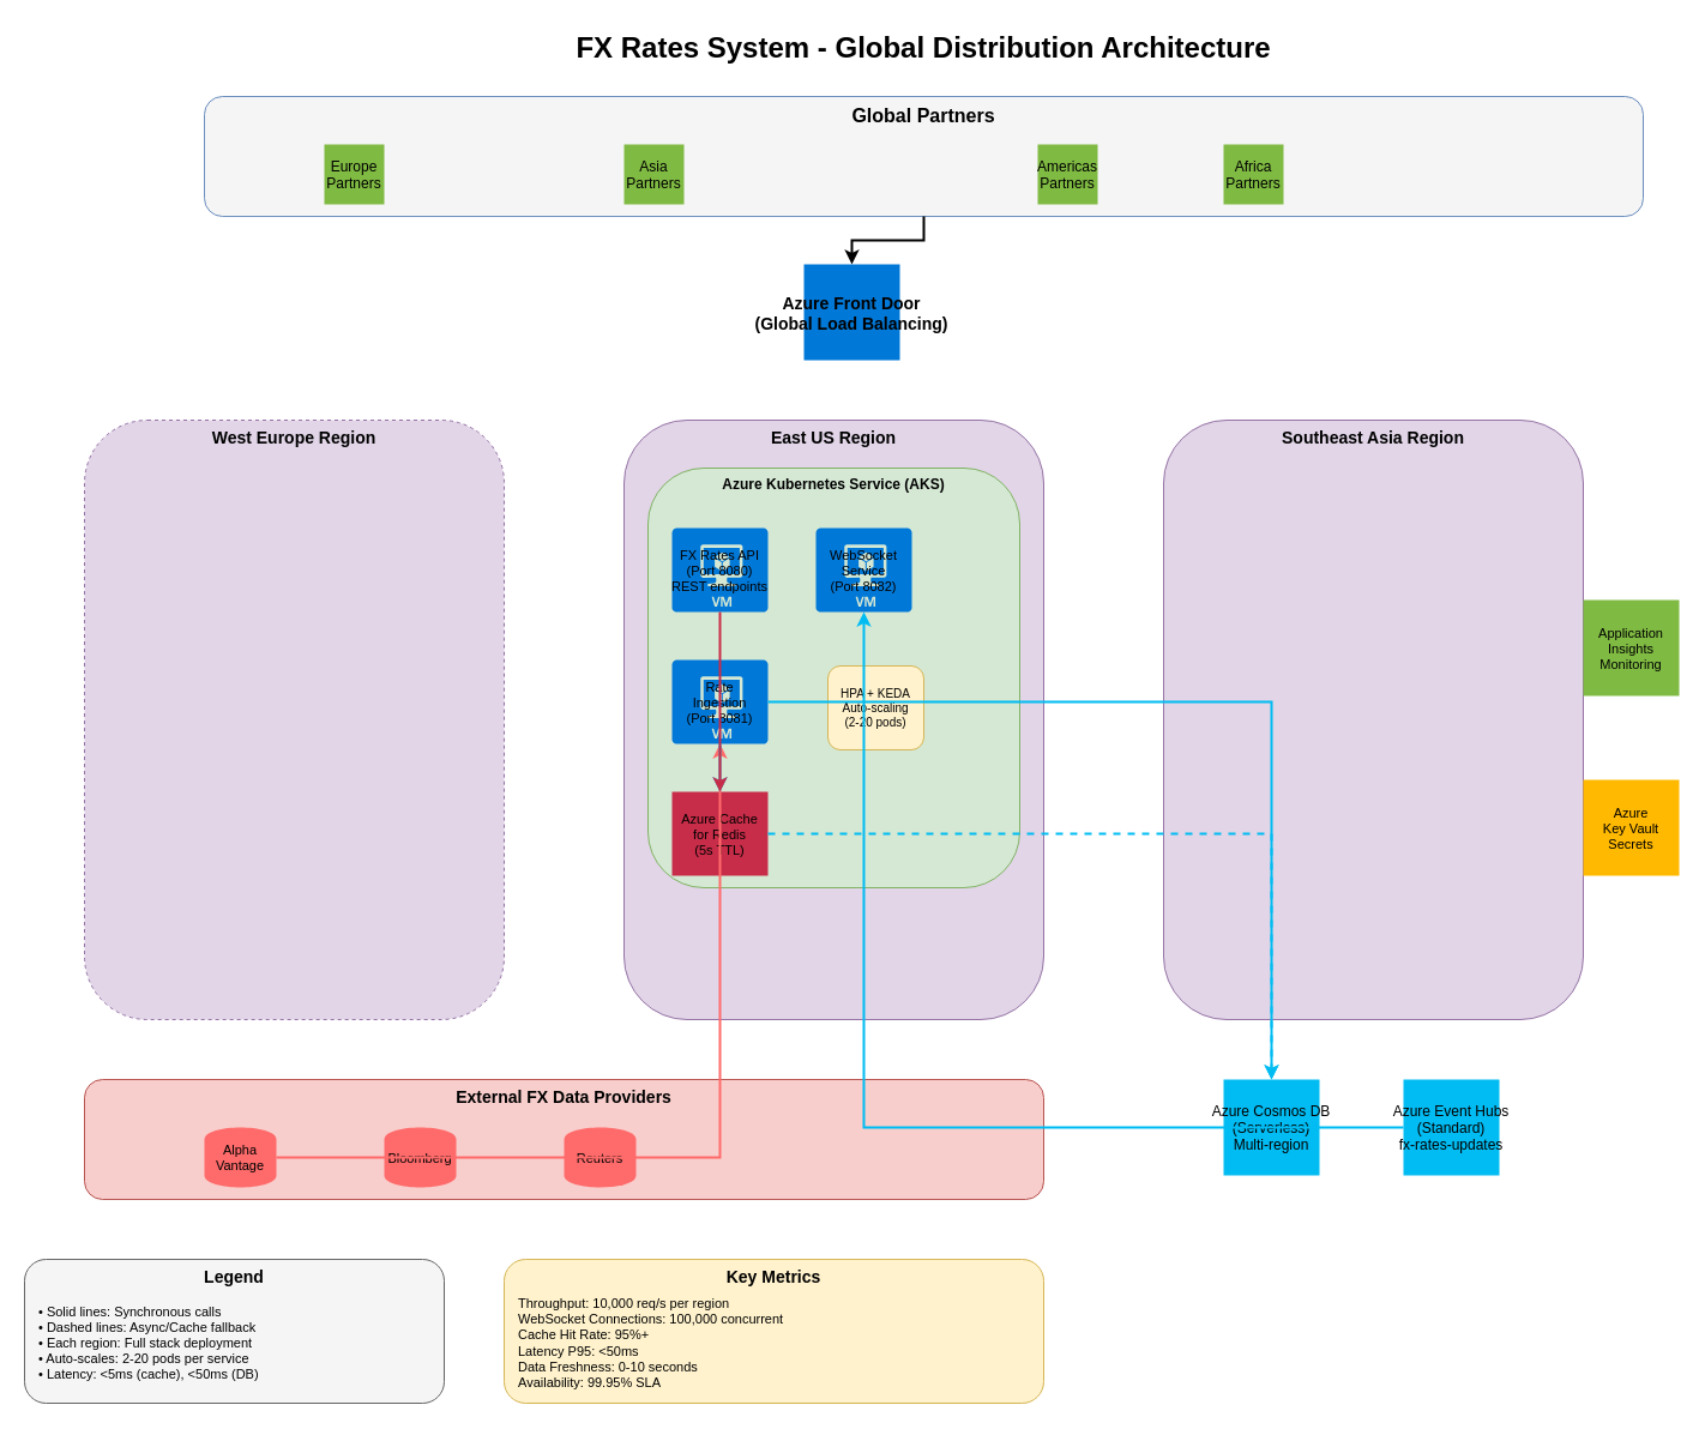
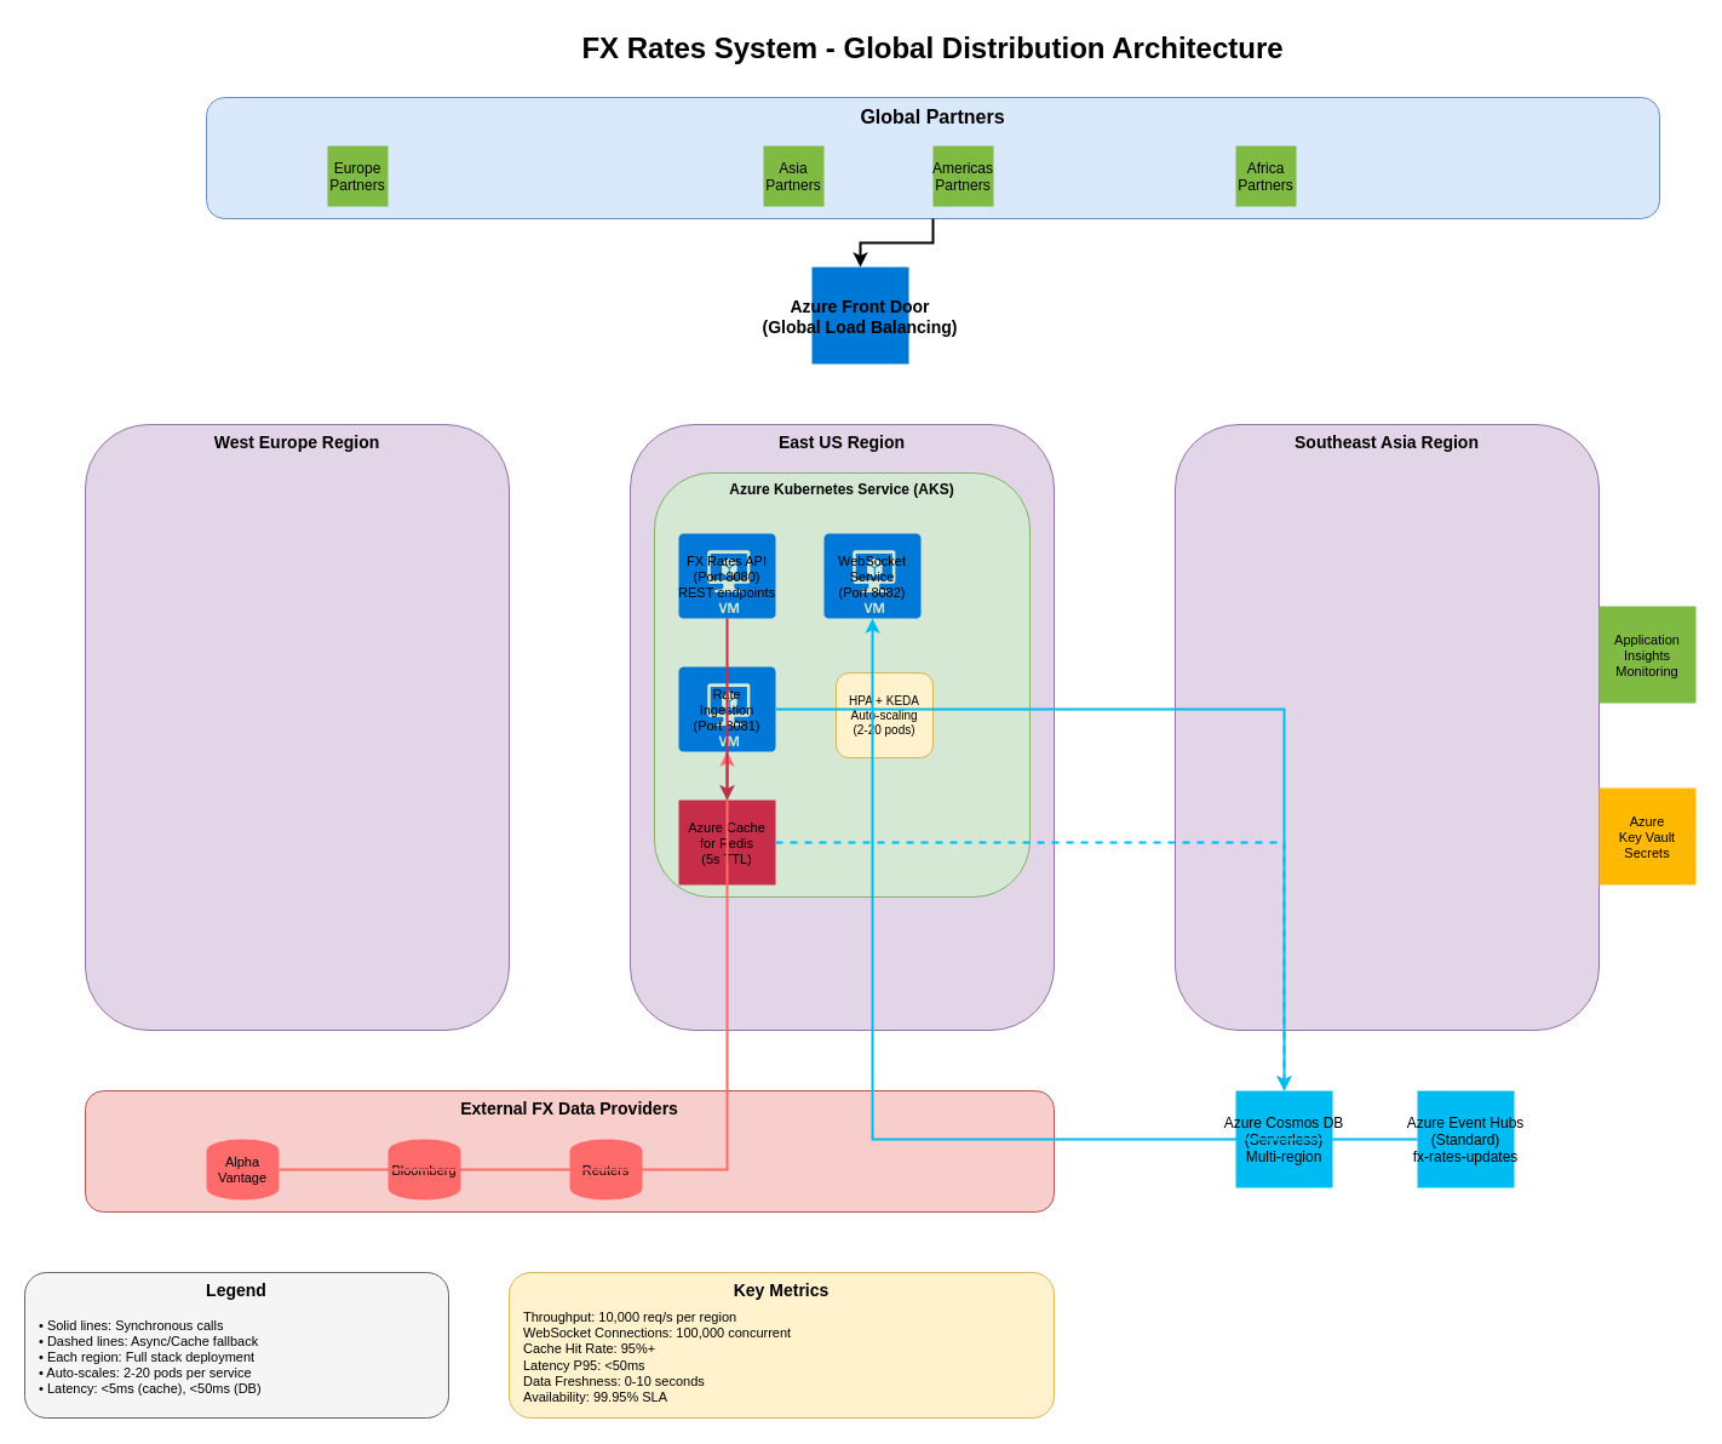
- <mxCell id="3" value="Global Partners" style="rounded=1;whiteSpace=wrap;html=1;fillColor=#f5f5f5;strokeColor=#6c8ebf;fontSize=16;fontStyle=1;verticalAlign=top;" vertex="1" parent="1"><mxGeometry x="170" y="80" width="1200" height="100" as="geometry" /></mxCell>
+ <mxCell id="3" value="Global Partners" style="rounded=1;whiteSpace=wrap;html=1;fillColor=#dae8fc;strokeColor=#6c8ebf;fontSize=16;fontStyle=1;verticalAlign=top;" vertex="1" parent="1"><mxGeometry x="170" y="80" width="1200" height="100" as="geometry" /></mxCell>
- <mxCell id="5" value="Asia&#10;Partners" style="shape=mxgraph.azure.users;fillColor=#7FBA42;strokeColor=none;fontSize=12;" vertex="1" parent="1"><mxGeometry x="520" y="120" width="50" height="50" as="geometry" /></mxCell>
+ <mxCell id="5" value="Asia&#10;Partners" style="shape=mxgraph.azure.users;fillColor=#7FBA42;strokeColor=none;fontSize=12;" vertex="1" parent="1"><mxGeometry x="630" y="120" width="50" height="50" as="geometry" /></mxCell>
- <mxCell id="6" value="Americas&#10;Partners" style="shape=mxgraph.azure.users;fillColor=#7FBA42;strokeColor=none;fontSize=12;" vertex="1" parent="1"><mxGeometry x="865" y="120" width="50" height="50" as="geometry" /></mxCell>
+ <mxCell id="6" value="Americas&#10;Partners" style="shape=mxgraph.azure.users;fillColor=#7FBA42;strokeColor=none;fontSize=12;" vertex="1" parent="1"><mxGeometry x="770" y="120" width="50" height="50" as="geometry" /></mxCell>
- <mxCell id="10" value="West Europe Region" style="rounded=1;whiteSpace=wrap;html=1;fillColor=#e1d5e7;strokeColor=#9673a6;fontSize=14;fontStyle=1;verticalAlign=top;dashed=1;" vertex="1" parent="1"><mxGeometry x="70" y="350" width="350" height="500" as="geometry" /></mxCell>
+ <mxCell id="10" value="West Europe Region" style="rounded=1;whiteSpace=wrap;html=1;fillColor=#e1d5e7;strokeColor=#9673a6;fontSize=14;fontStyle=1;verticalAlign=top;" vertex="1" parent="1"><mxGeometry x="70" y="350" width="350" height="500" as="geometry" /></mxCell>
